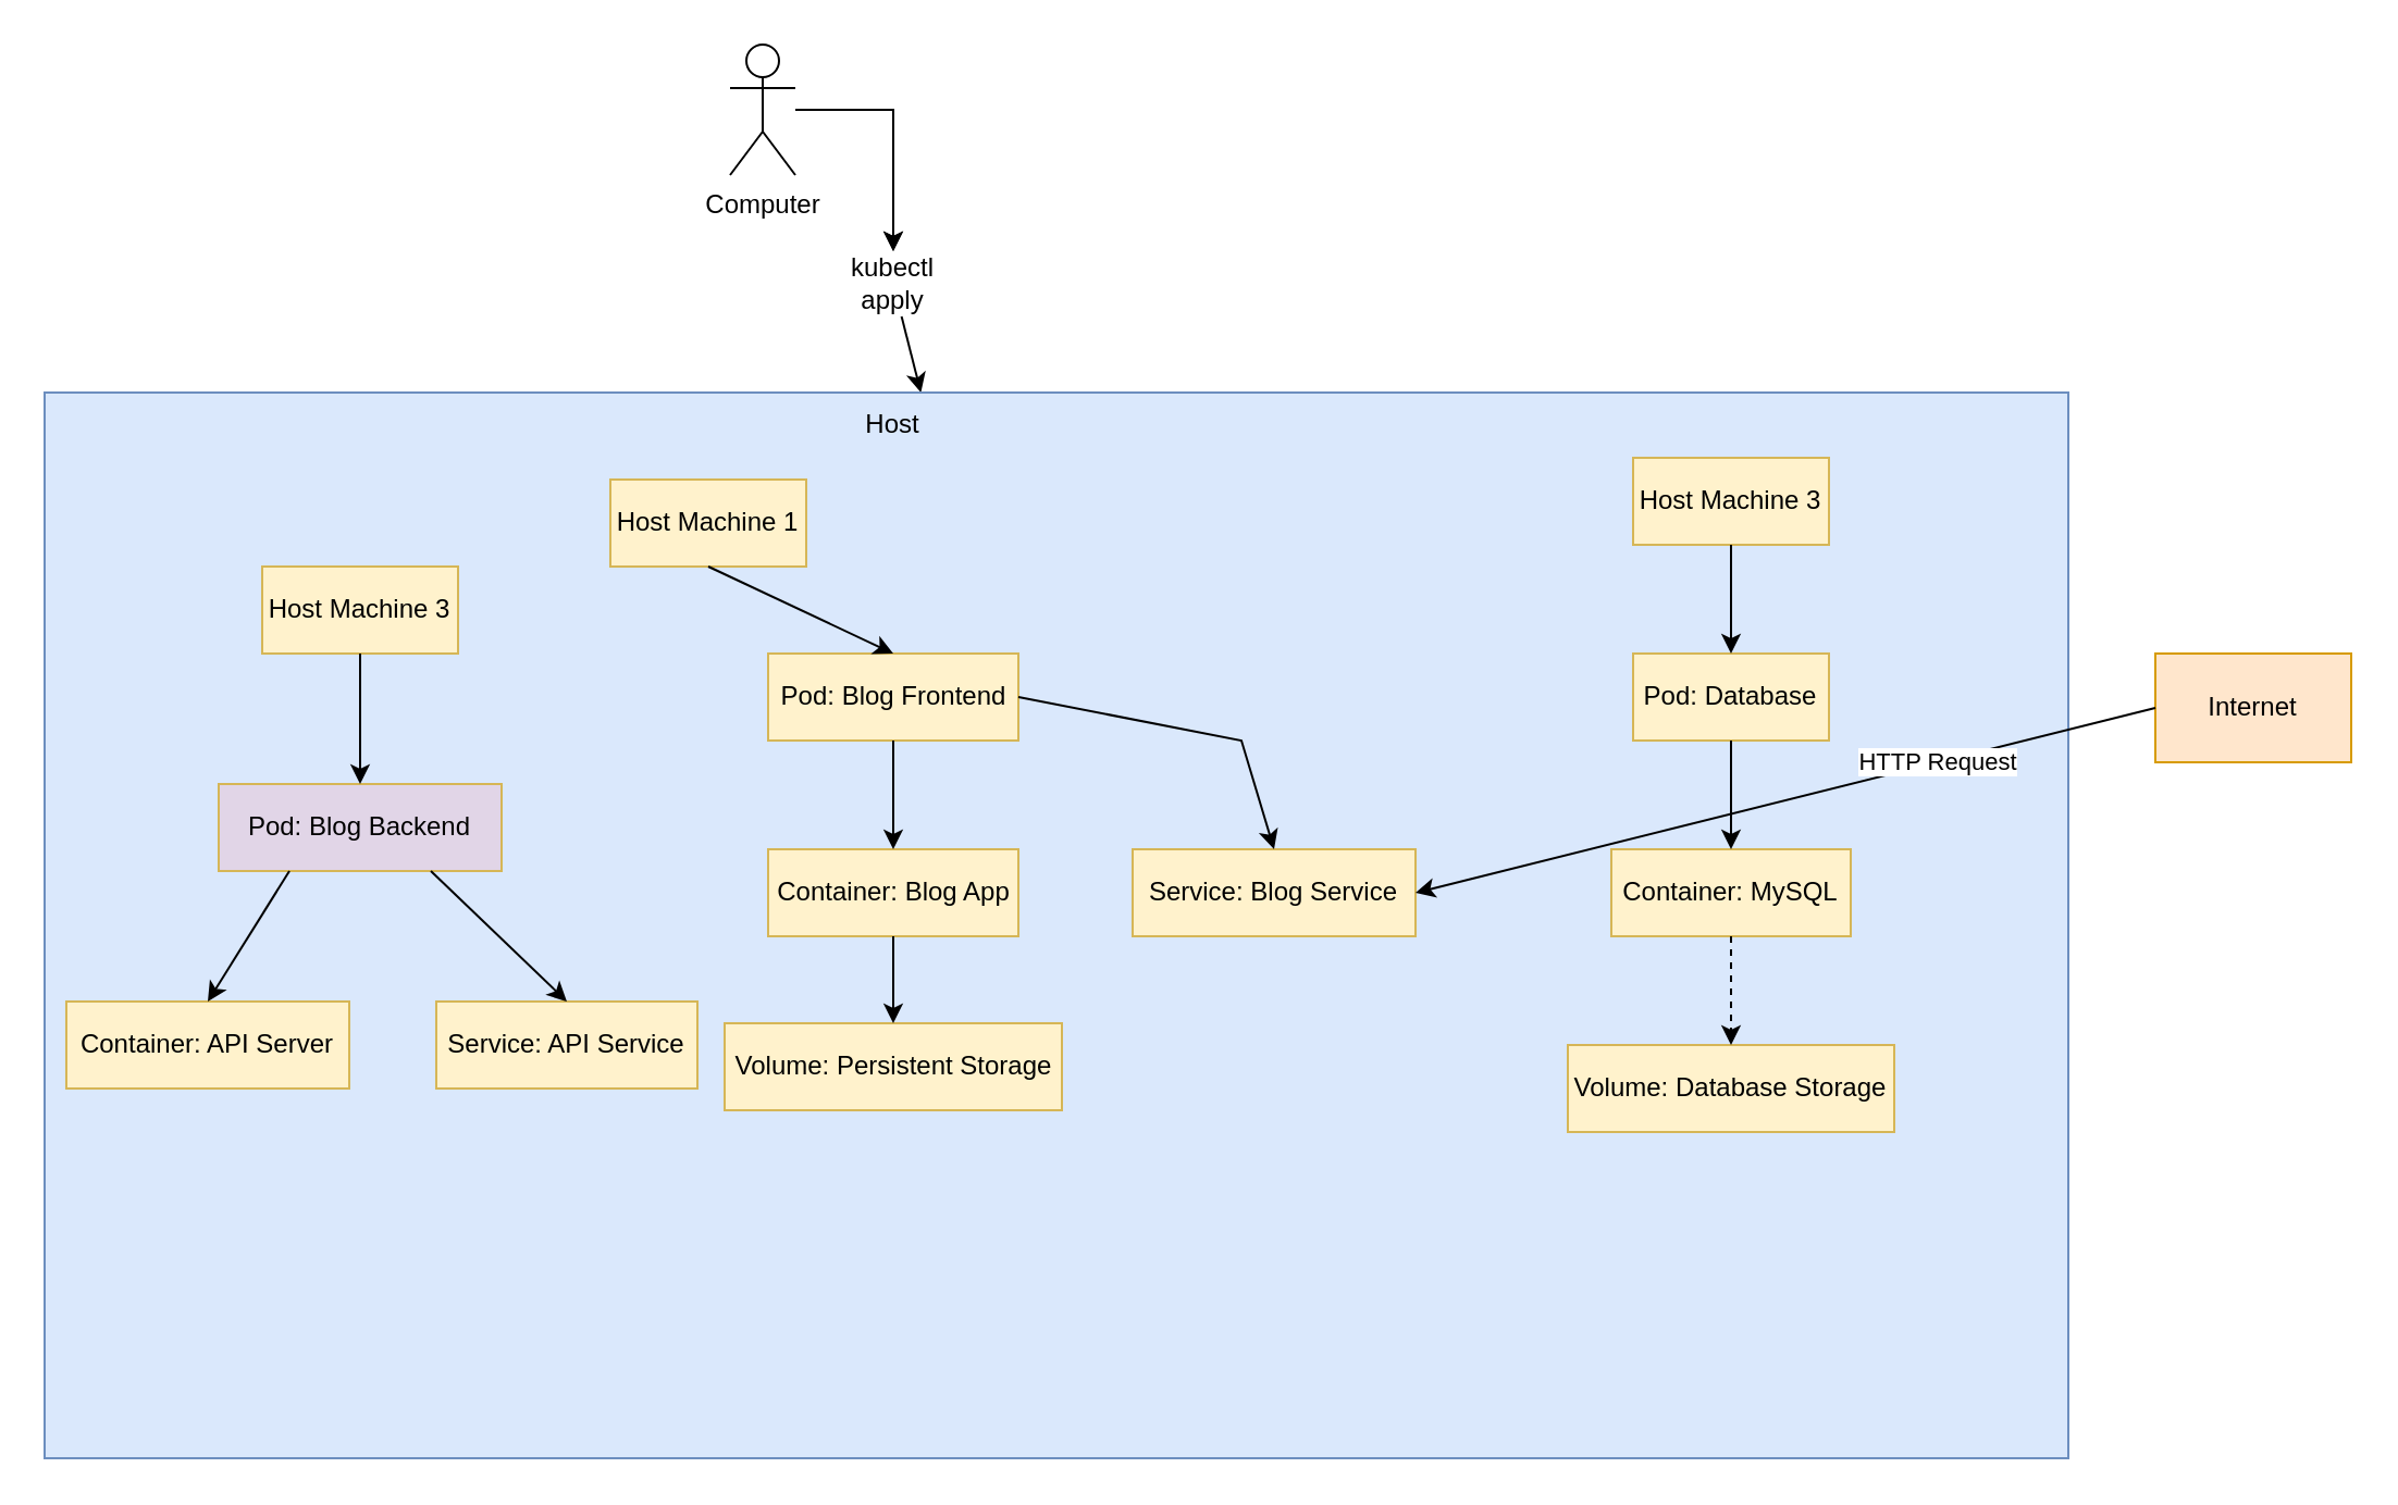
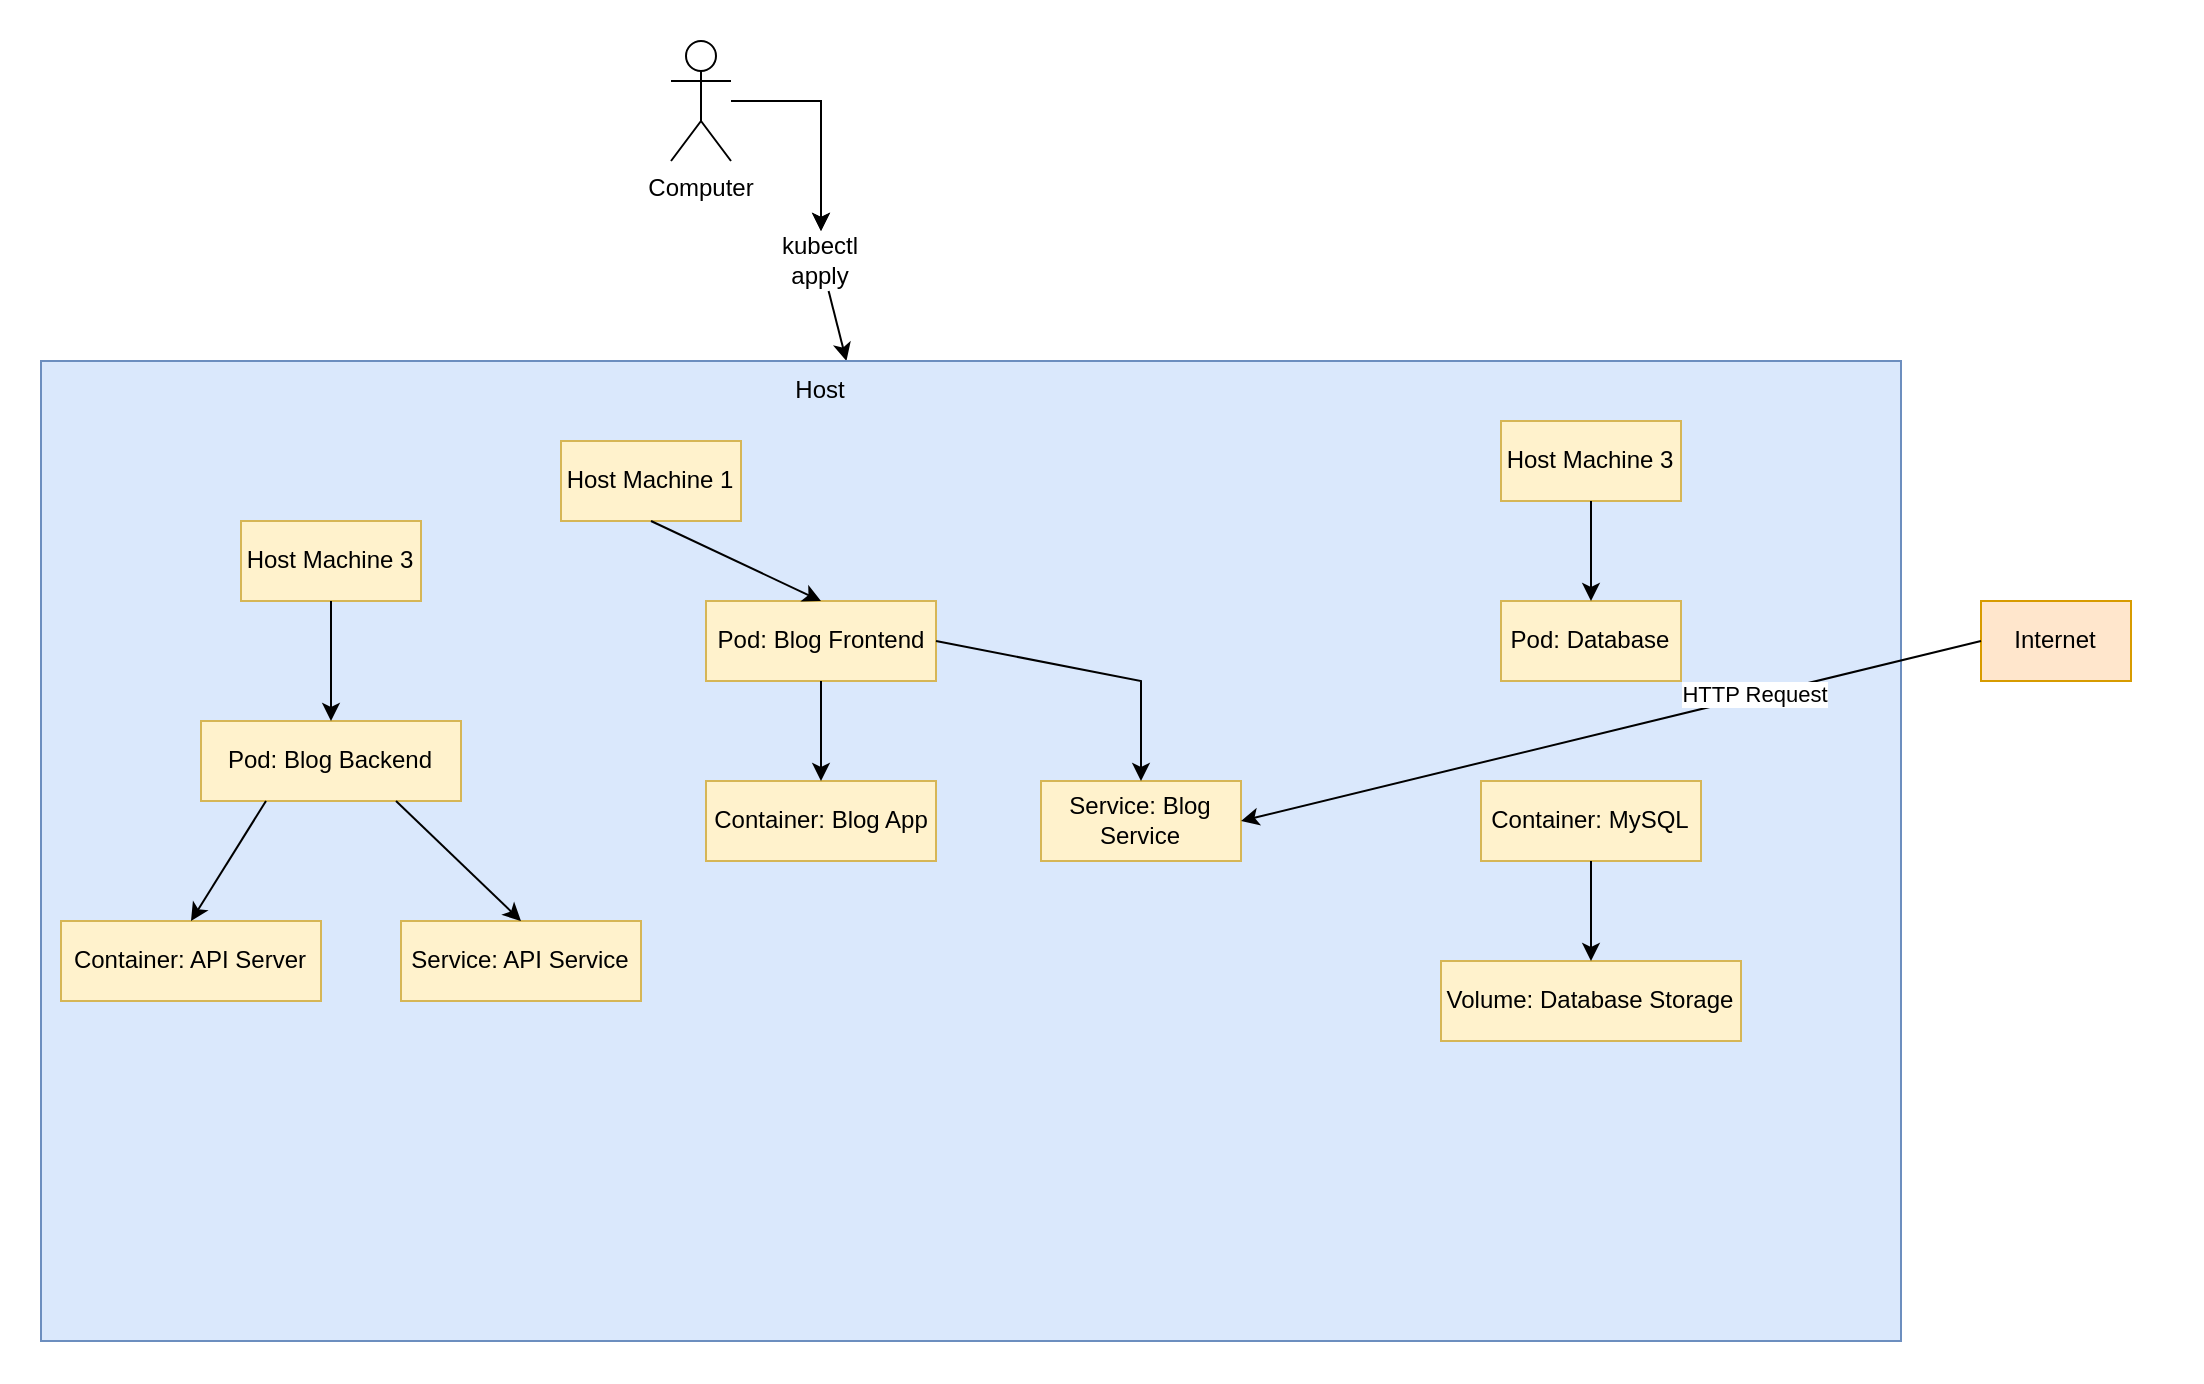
- <mxCell id="22" value="Internet" style="rounded=0;whiteSpace=wrap;html=1;fillColor=#ffe6cc;strokeColor=#d79b00;" vertex="1" parent="1"><mxGeometry x="990" y="300" width="90" height="50" as="geometry" /></mxCell>
+ <mxCell id="22" value="Internet" style="rounded=0;whiteSpace=wrap;html=1;fillColor=#ffe6cc;strokeColor=#d79b00;" vertex="1" parent="1"><mxGeometry x="990" y="300" width="75" height="40" as="geometry" /></mxCell>
- <mxCell id="26" value="" style="endArrow=classic;html=1;rounded=0;entryX=0.5;entryY=0;entryDx=0;entryDy=0;exitX=0.5;exitY=1;exitDx=0;exitDy=0;" edge="1" parent="1" source="19" target="20"><mxGeometry width="50" height="50" relative="1" as="geometry"><mxPoint x="800" y="350" as="sourcePoint" /><mxPoint x="850" y="300" as="targetPoint" /></mxGeometry></mxCell>
- <mxCell id="29" value="Pod: Blog Backend" style="rounded=0;whiteSpace=wrap;html=1;fillColor=#e1d5e7;strokeColor=#d6b656;" vertex="1" parent="1"><mxGeometry x="100" y="360" width="130" height="40" as="geometry" /></mxCell>
+ <mxCell id="29" value="Pod: Blog Backend" style="rounded=0;whiteSpace=wrap;html=1;fillColor=#fff2cc;strokeColor=#d6b656;" vertex="1" parent="1"><mxGeometry x="100" y="360" width="130" height="40" as="geometry" /></mxCell>
- <mxCell id="11" value="Service: Blog Service" style="rounded=0;whiteSpace=wrap;html=1;fillColor=#fff2cc;strokeColor=#d6b656;" vertex="1" parent="1"><mxGeometry x="520" y="390" width="130" height="40" as="geometry" /></mxCell>
+ <mxCell id="11" value="Service: Blog Service" style="rounded=0;whiteSpace=wrap;html=1;fillColor=#fff2cc;strokeColor=#d6b656;" vertex="1" parent="1"><mxGeometry x="520" y="390" width="100" height="40" as="geometry" /></mxCell>
- <mxCell id="16" value="" style="endArrow=classic;html=1;rounded=0;exitX=0.5;exitY=1;exitDx=0;exitDy=0;entryX=0.5;entryY=0;entryDx=0;entryDy=0;" edge="1" parent="1" source="12" target="13"><mxGeometry width="50" height="50" relative="1" as="geometry"><mxPoint x="430" y="280" as="sourcePoint" /><mxPoint x="430" y="320" as="targetPoint" /></mxGeometry></mxCell>
- <mxCell id="27" value="" style="endArrow=classic;html=1;rounded=0;exitX=0.5;exitY=1;exitDx=0;exitDy=0;entryX=0.5;entryY=0;entryDx=0;entryDy=0;dashed=1;" edge="1" parent="1" source="20" target="21"><mxGeometry width="50" height="50" relative="1" as="geometry"><mxPoint x="800" y="350" as="sourcePoint" /><mxPoint x="850" y="300" as="targetPoint" /></mxGeometry></mxCell>
+ <mxCell id="27" value="" style="endArrow=classic;html=1;rounded=0;exitX=0.5;exitY=1;exitDx=0;exitDy=0;entryX=0.5;entryY=0;entryDx=0;entryDy=0;" edge="1" parent="1" source="20" target="21"><mxGeometry width="50" height="50" relative="1" as="geometry"><mxPoint x="800" y="350" as="sourcePoint" /><mxPoint x="850" y="300" as="targetPoint" /></mxGeometry></mxCell>
- <mxCell id="13" value="Volume: Persistent Storage" style="rounded=0;whiteSpace=wrap;html=1;fillColor=#fff2cc;strokeColor=#d6b656;" vertex="1" parent="1"><mxGeometry x="332.5" y="470" width="155" height="40" as="geometry" /></mxCell>
